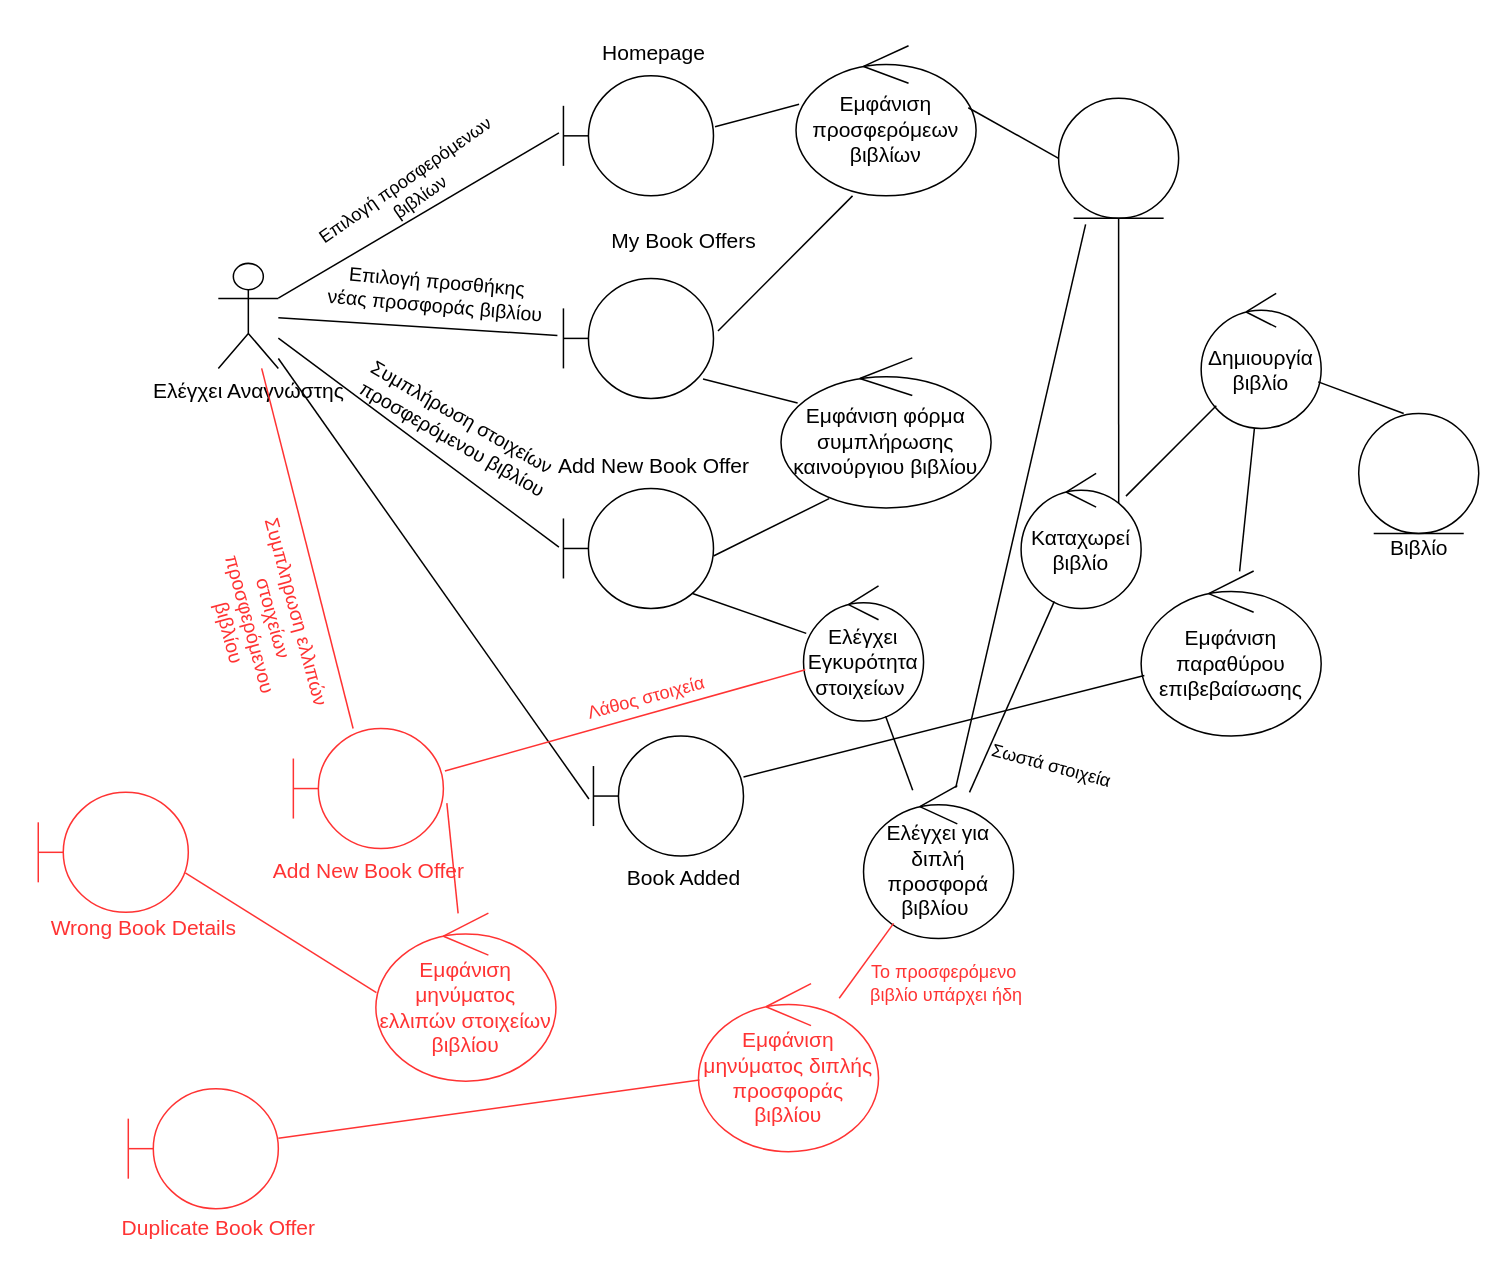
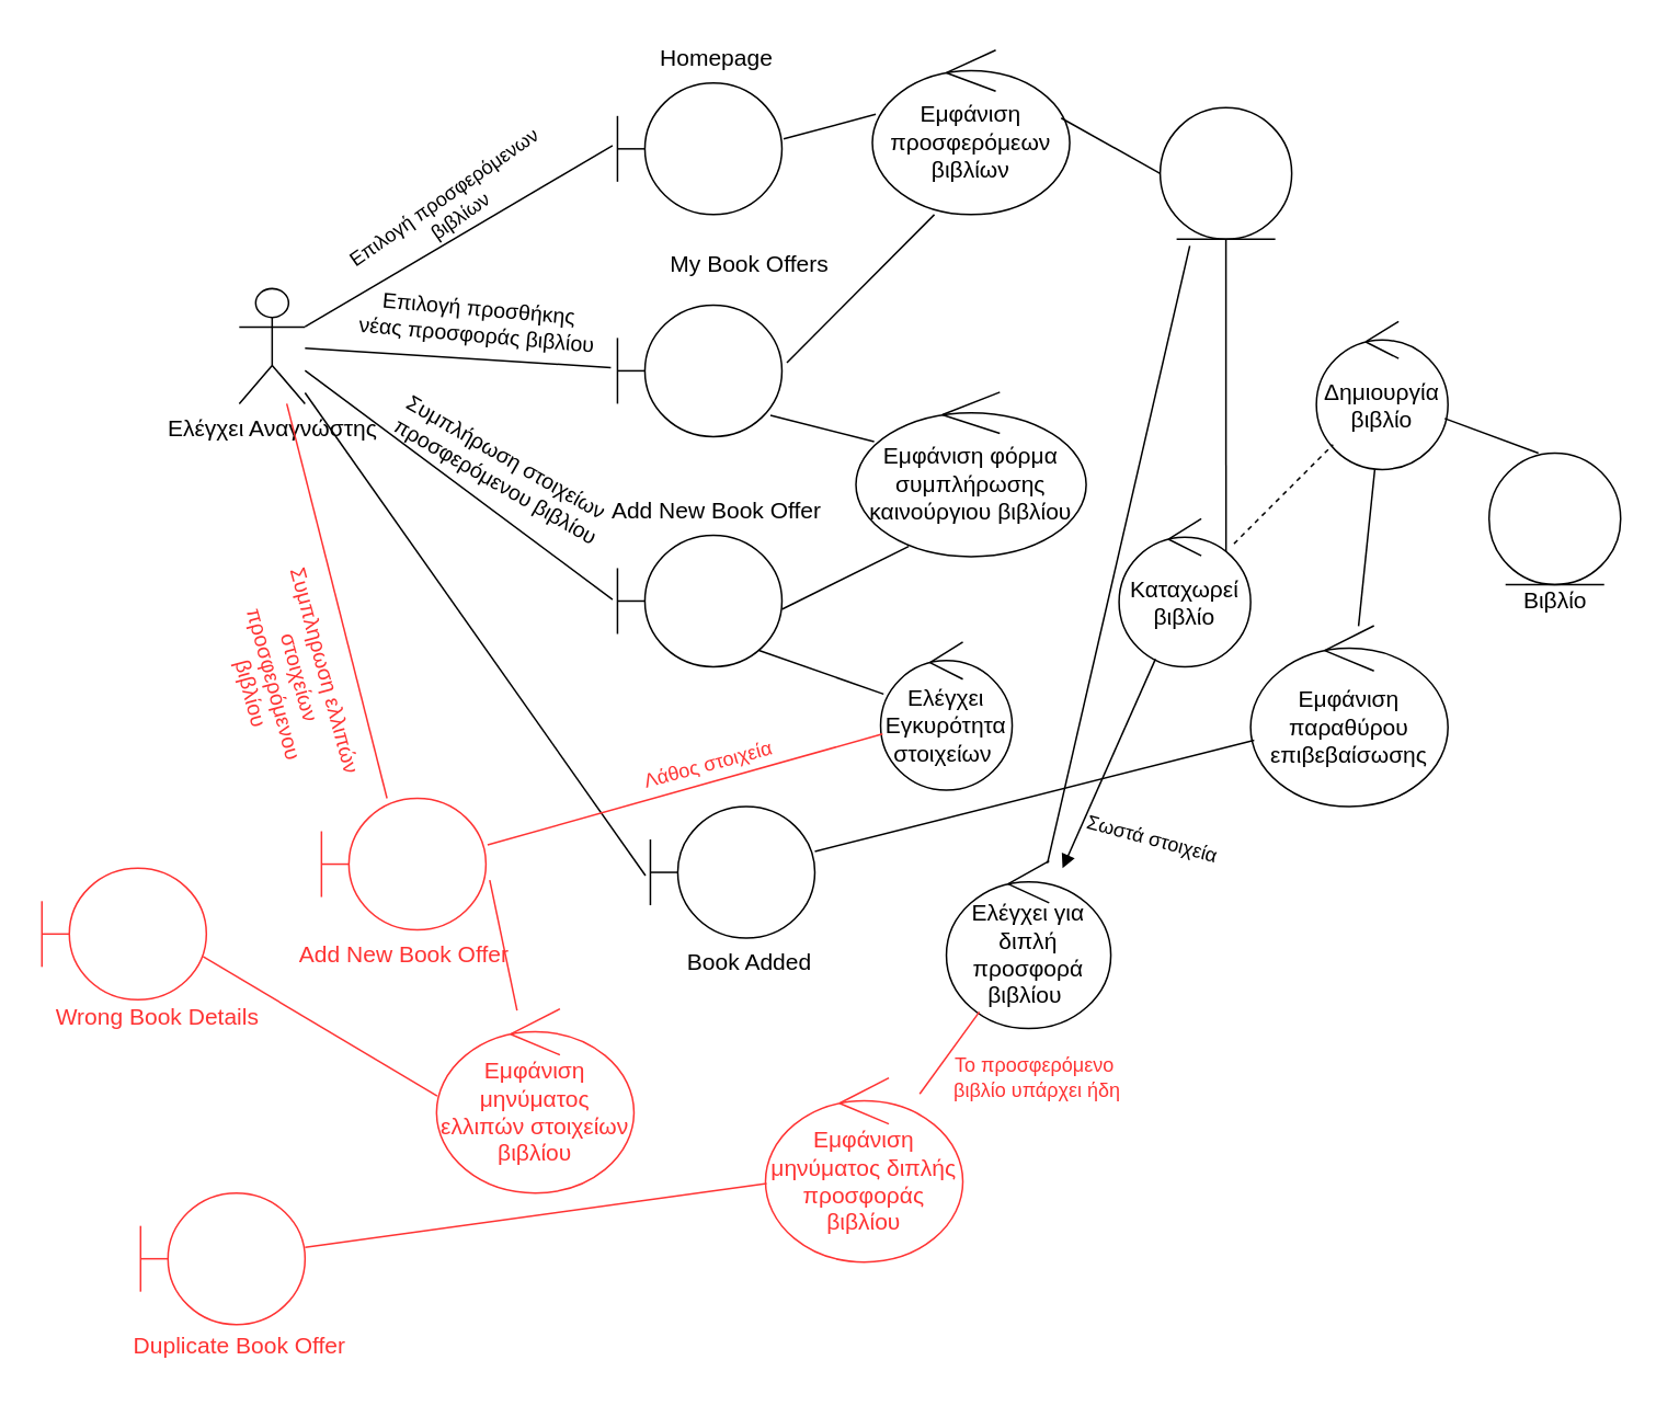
- <mxCell id="31" value="" style="endArrow=none;html=1;rounded=0;" parent="1" source="26" target="29" edge="1"><mxGeometry width="50" height="50" relative="1" as="geometry"><mxPoint x="765" y="335" as="sourcePoint" /><mxPoint x="792" y="349" as="targetPoint" /></mxGeometry></mxCell>
+ <mxCell id="31" value="" style="endArrow=none;html=1;rounded=0;dashed=1;" parent="1" source="26" target="29" edge="1"><mxGeometry width="50" height="50" relative="1" as="geometry"><mxPoint x="765" y="335" as="sourcePoint" /><mxPoint x="792" y="349" as="targetPoint" /></mxGeometry></mxCell>
- <mxCell id="51" value="" style="endArrow=none;html=1;rounded=0;" parent="1" source="23" target="50" edge="1"><mxGeometry width="50" height="50" relative="1" as="geometry"><mxPoint x="471" y="405" as="sourcePoint" /><mxPoint x="547" y="432" as="targetPoint" /></mxGeometry></mxCell>
- <mxCell id="54" value="" style="endArrow=none;html=1;rounded=0;" parent="1" source="26" target="50" edge="1"><mxGeometry width="50" height="50" relative="1" as="geometry"><mxPoint x="600" y="487" as="sourcePoint" /><mxPoint x="618" y="536" as="targetPoint" /></mxGeometry></mxCell>
+ <mxCell id="54" value="" style="endArrow=block;html=1;rounded=0;" parent="1" source="26" target="50" edge="1"><mxGeometry width="50" height="50" relative="1" as="geometry"><mxPoint x="600" y="487" as="sourcePoint" /><mxPoint x="618" y="536" as="targetPoint" /></mxGeometry></mxCell>
- <mxCell id="47" value="&lt;span style=&quot;font-size: 14px;&quot;&gt;&lt;font style=&quot;color: rgb(255, 51, 51);&quot;&gt;Εμφάνιση μηνύματος ελλιπών στοιχείων βιβλίου&lt;/font&gt;&lt;/span&gt;" style="ellipse;shape=umlControl;whiteSpace=wrap;html=1;strokeColor=#FF3333;" parent="1" vertex="1"><mxGeometry x="250" y="608" width="120" height="112" as="geometry" /></mxCell>
+ <mxCell id="47" value="&lt;span style=&quot;font-size: 14px;&quot;&gt;&lt;font style=&quot;color: rgb(255, 51, 51);&quot;&gt;Εμφάνιση μηνύματος ελλιπών στοιχείων βιβλίου&lt;/font&gt;&lt;/span&gt;" style="ellipse;shape=umlControl;whiteSpace=wrap;html=1;strokeColor=#FF3333;" parent="1" vertex="1"><mxGeometry x="265" y="613" width="120" height="112" as="geometry" /></mxCell>
